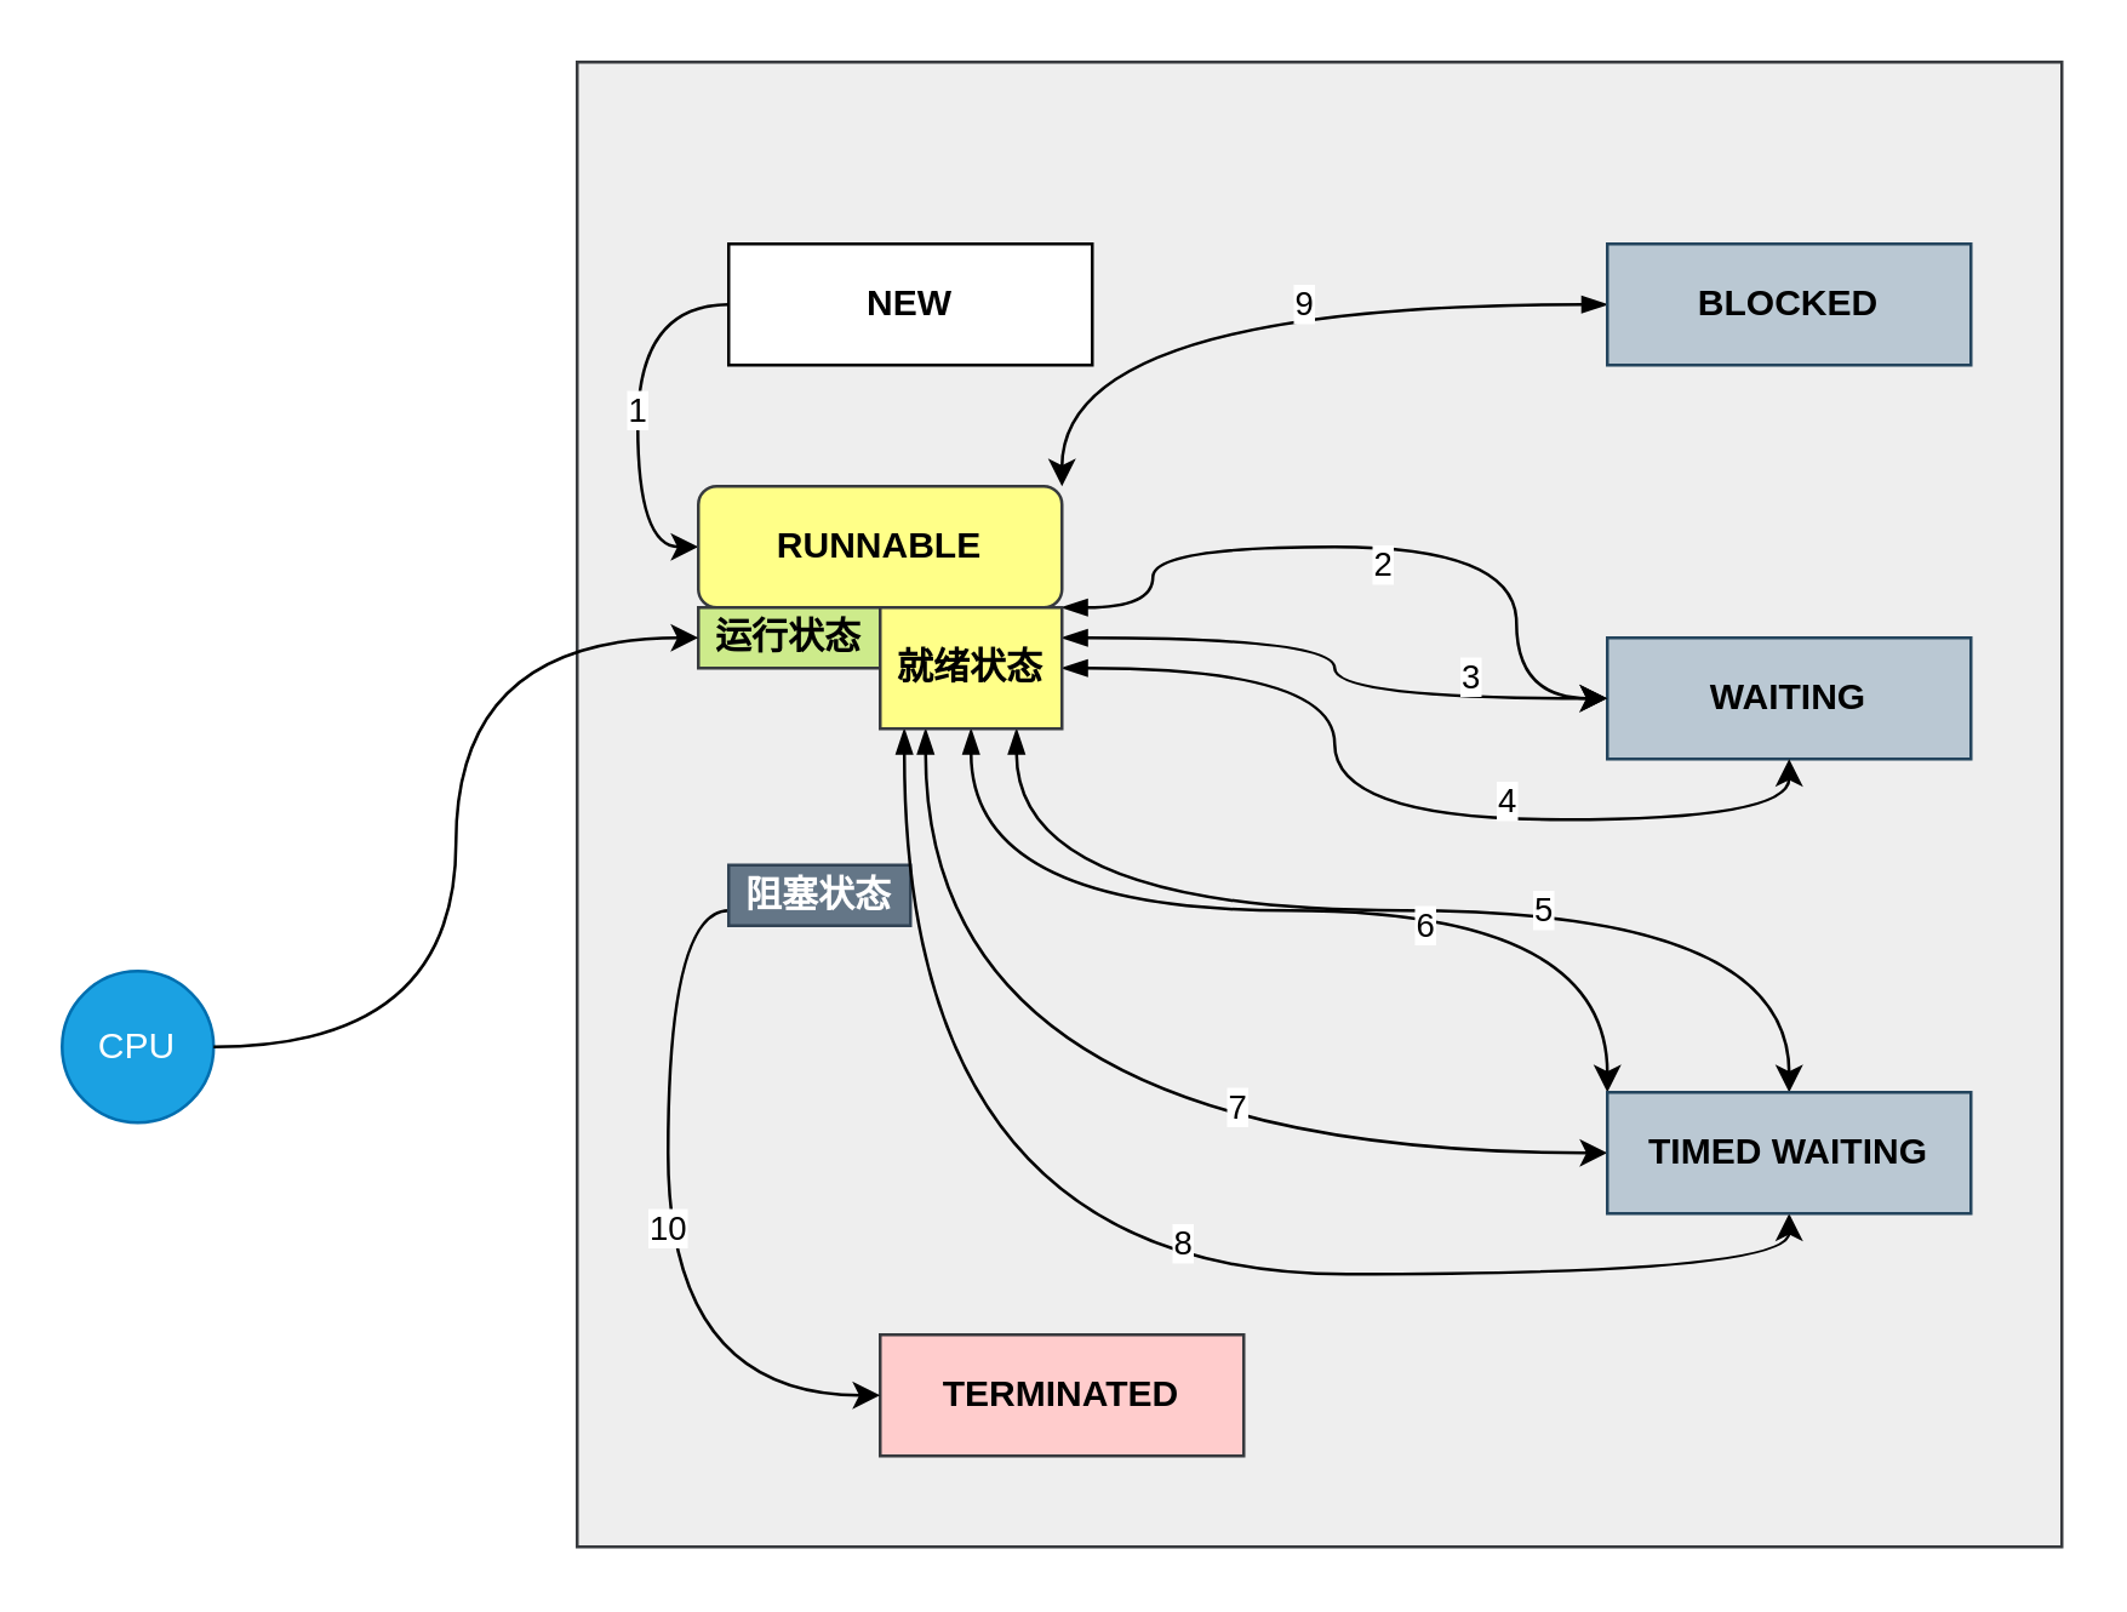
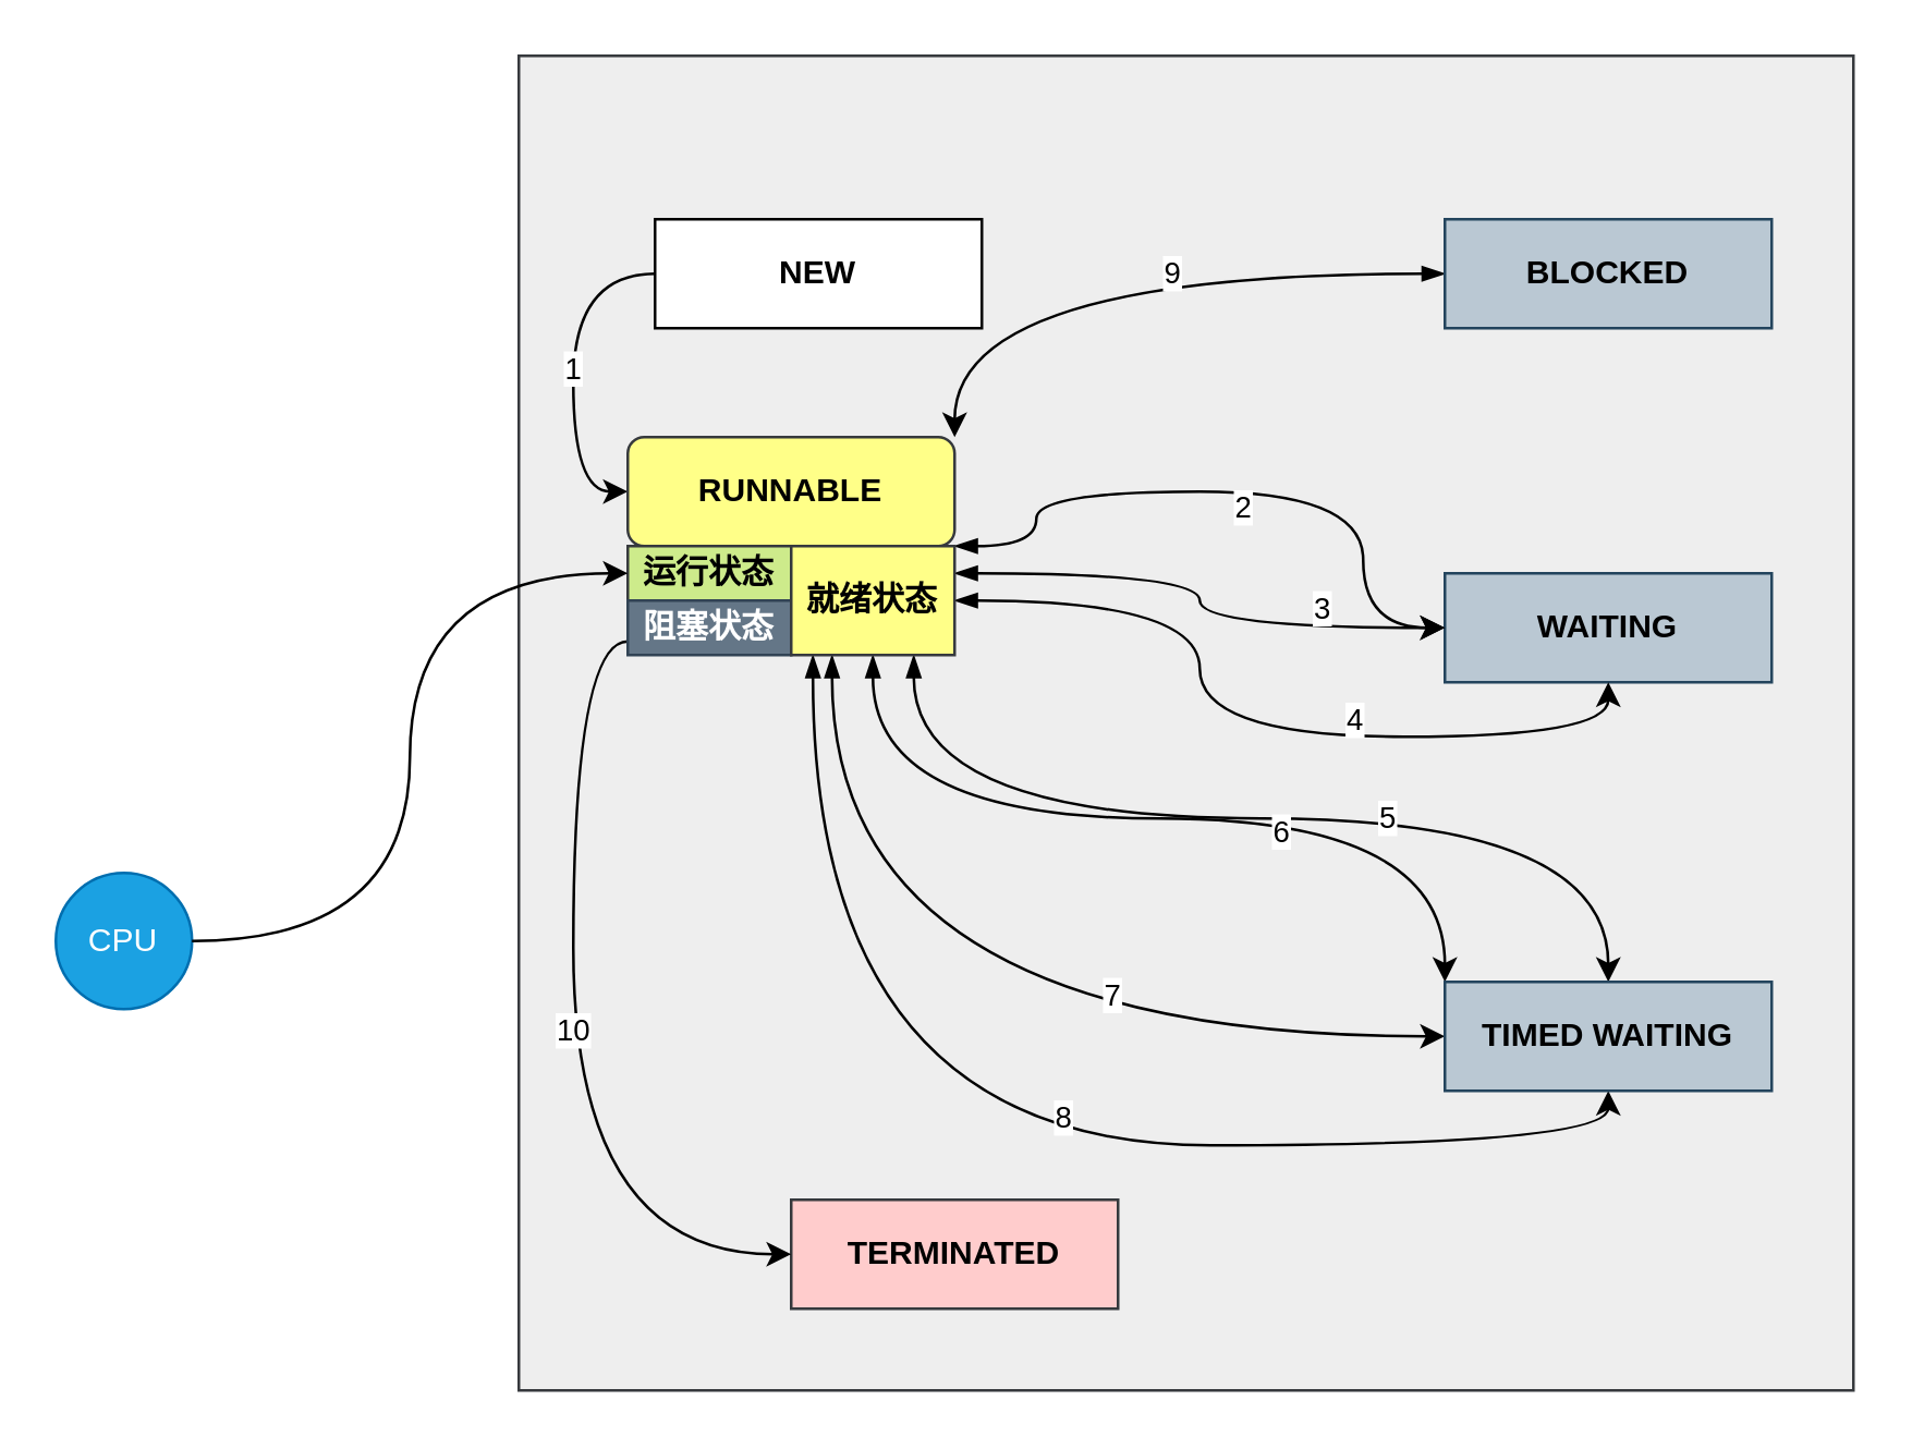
- <mxCell id="14" value="阻塞状态" style="rounded=0;whiteSpace=wrap;html=1;fillColor=#647687;strokeColor=#314354;fontStyle=1;fontColor=#ffffff;" parent="1" vertex="1"><mxGeometry x="240" y="285" width="60" height="20" as="geometry" /></mxCell>
+ <mxCell id="14" value="阻塞状态" style="rounded=0;whiteSpace=wrap;html=1;fillColor=#647687;strokeColor=#314354;fontStyle=1;fontColor=#ffffff;" parent="1" vertex="1"><mxGeometry x="230" y="220" width="60" height="20" as="geometry" /></mxCell>
